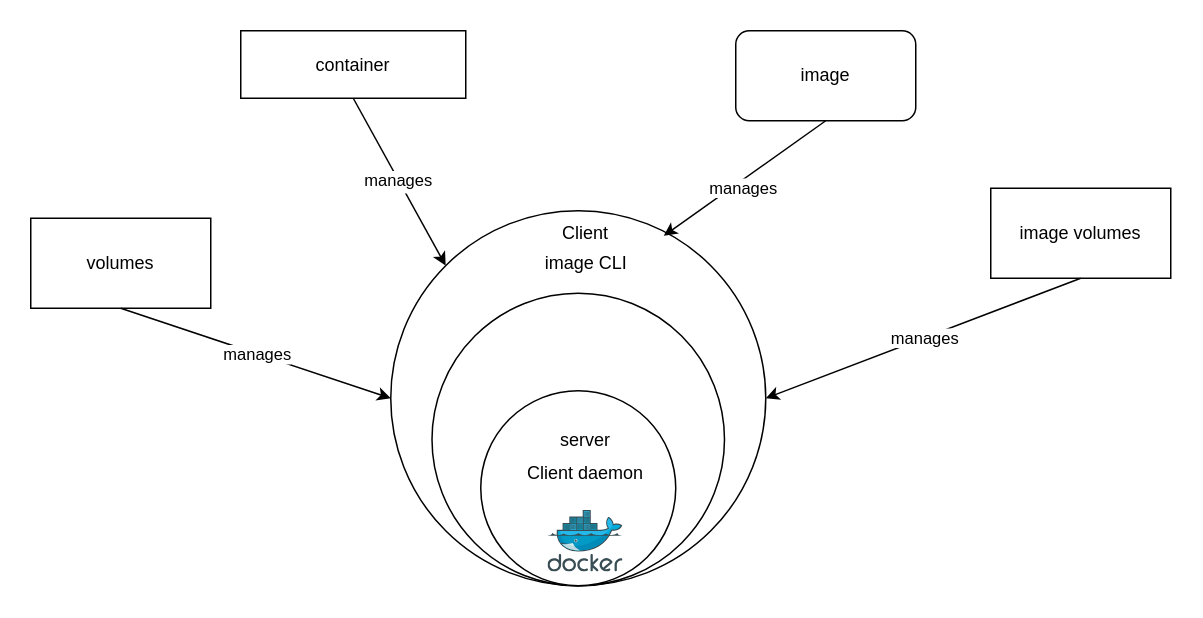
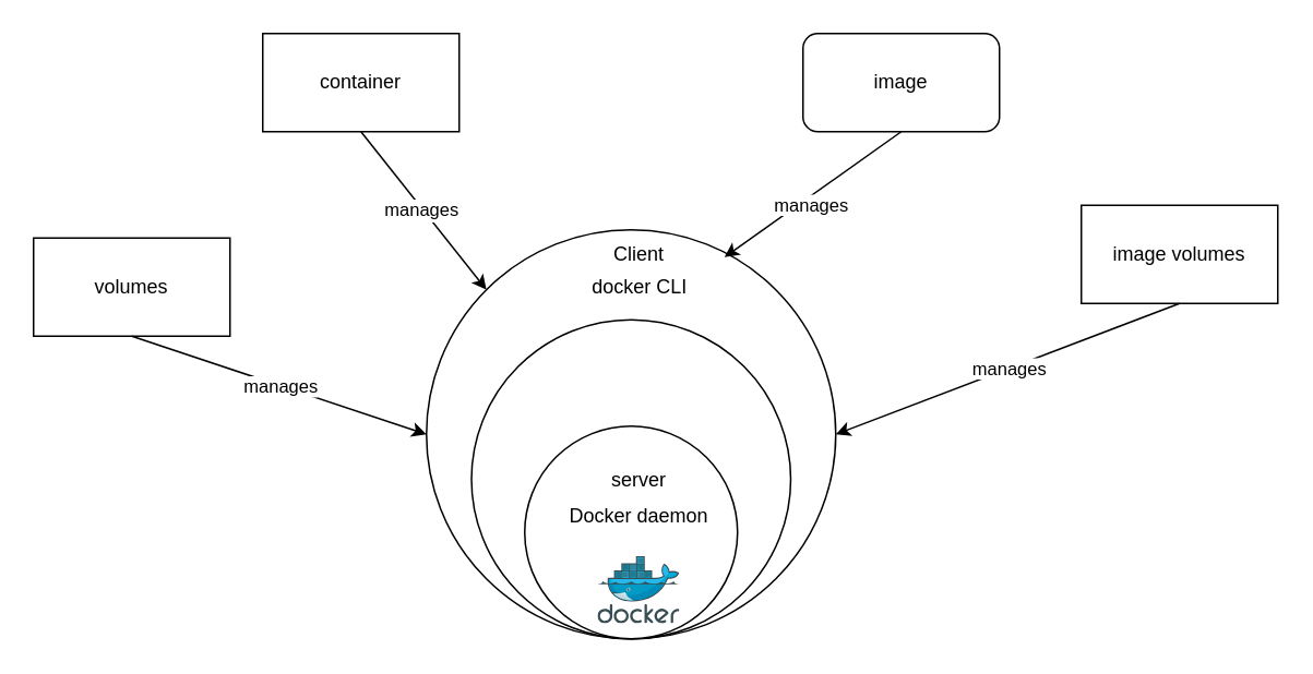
- <mxCell id="12" value="container" style="rounded=0;whiteSpace=wrap;html=1;" vertex="1" parent="1"><mxGeometry x="160" y="20" width="150" height="45" as="geometry" /></mxCell>
+ <mxCell id="12" value="container" style="rounded=0;whiteSpace=wrap;html=1;" vertex="1" parent="1"><mxGeometry x="160" y="20" width="120" height="60" as="geometry" /></mxCell>
- <mxCell id="9" value="image CLI" style="text;html=1;strokeColor=none;fillColor=none;align=center;verticalAlign=middle;whiteSpace=wrap;rounded=0;" vertex="1" parent="1"><mxGeometry x="352.5" y="160" width="75" height="30" as="geometry" /></mxCell>
+ <mxCell id="9" value="docker CLI" style="text;html=1;strokeColor=none;fillColor=none;align=center;verticalAlign=middle;whiteSpace=wrap;rounded=0;" vertex="1" parent="1"><mxGeometry x="352.5" y="160" width="75" height="30" as="geometry" /></mxCell>
- <mxCell id="6" value="Client daemon" style="text;html=1;strokeColor=none;fillColor=none;align=center;verticalAlign=middle;whiteSpace=wrap;rounded=0;" vertex="1" parent="1"><mxGeometry x="340" y="300" width="100" height="30" as="geometry" /></mxCell>
+ <mxCell id="6" value="Docker daemon" style="text;html=1;strokeColor=none;fillColor=none;align=center;verticalAlign=middle;whiteSpace=wrap;rounded=0;" vertex="1" parent="1"><mxGeometry x="340" y="300" width="100" height="30" as="geometry" /></mxCell>
